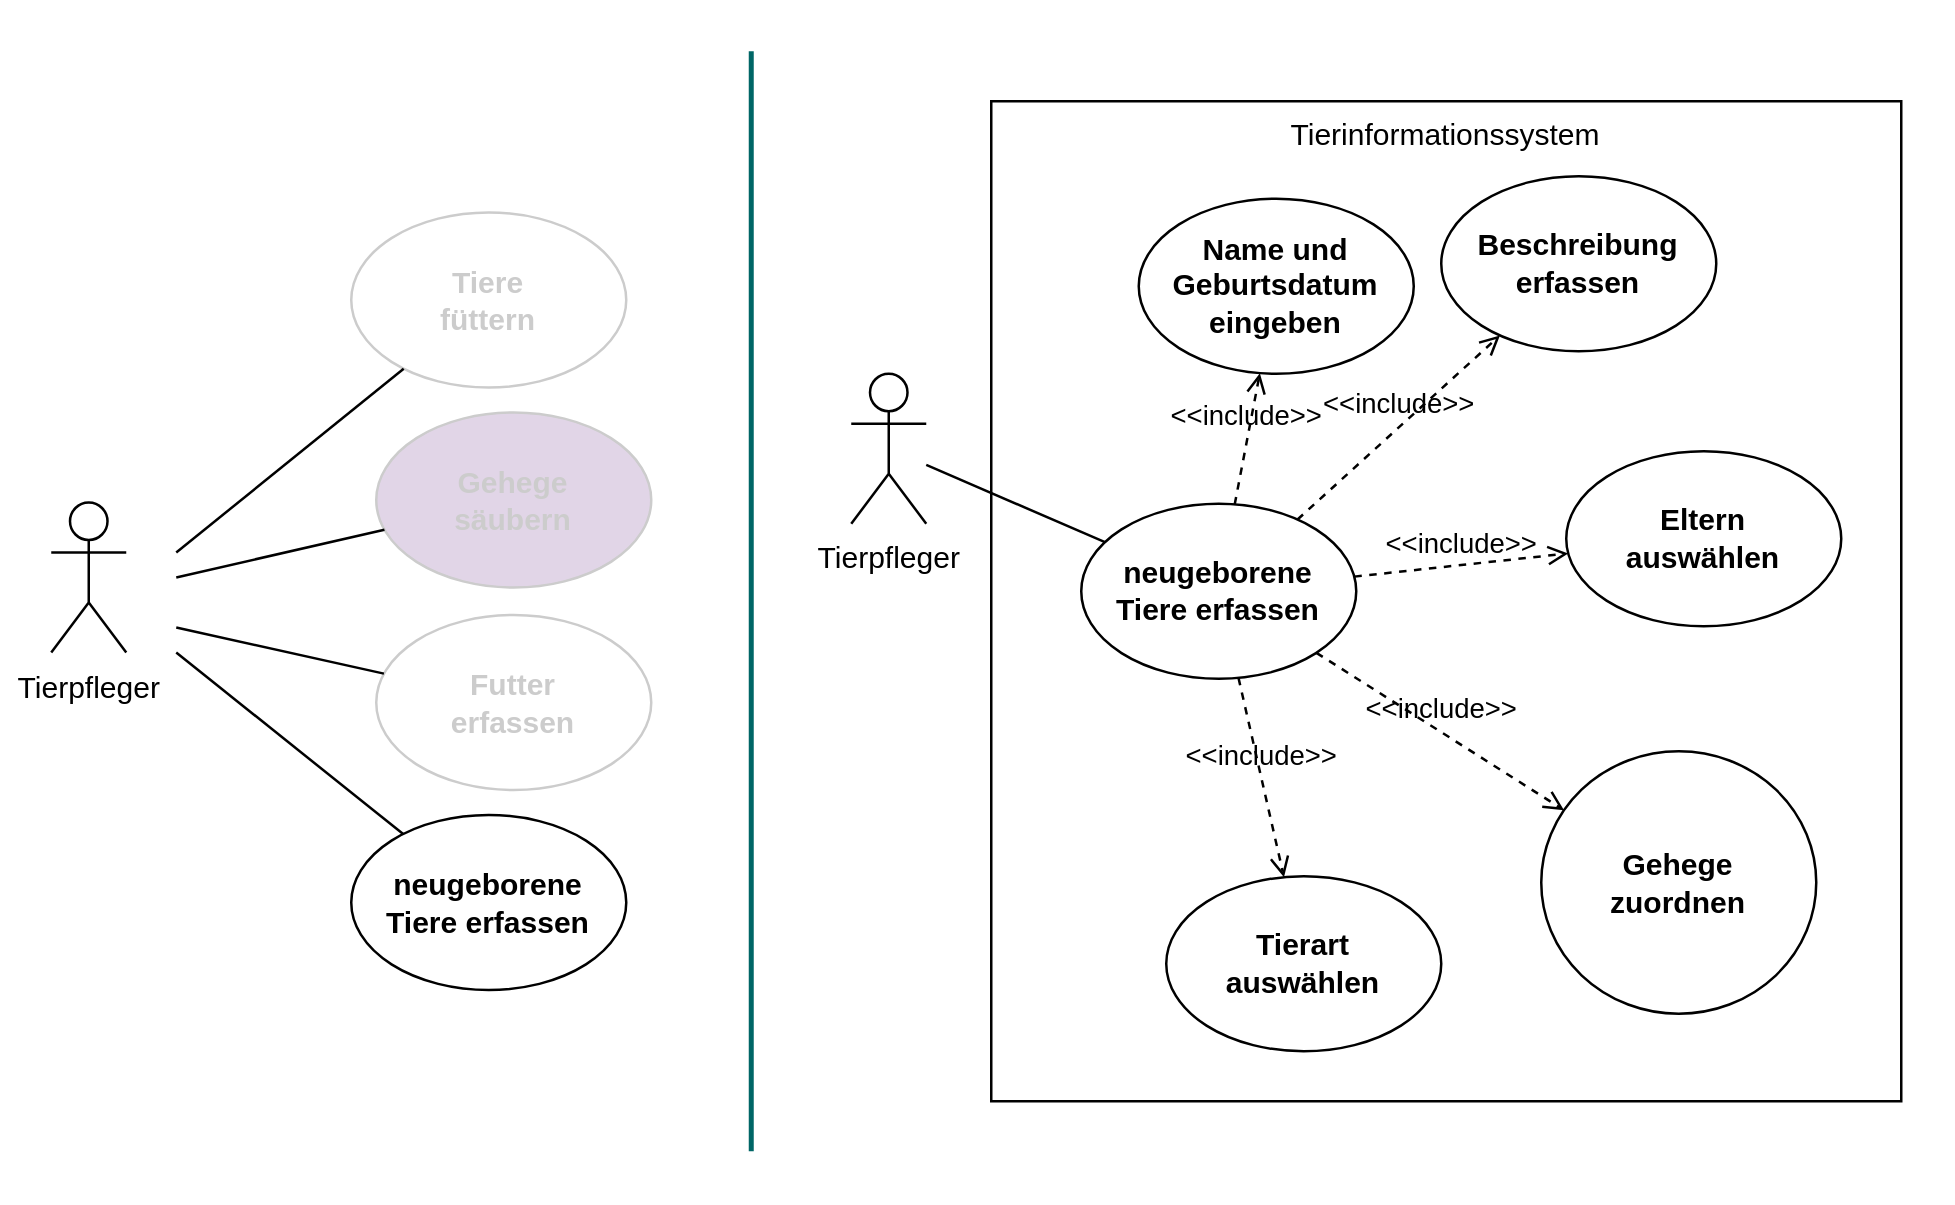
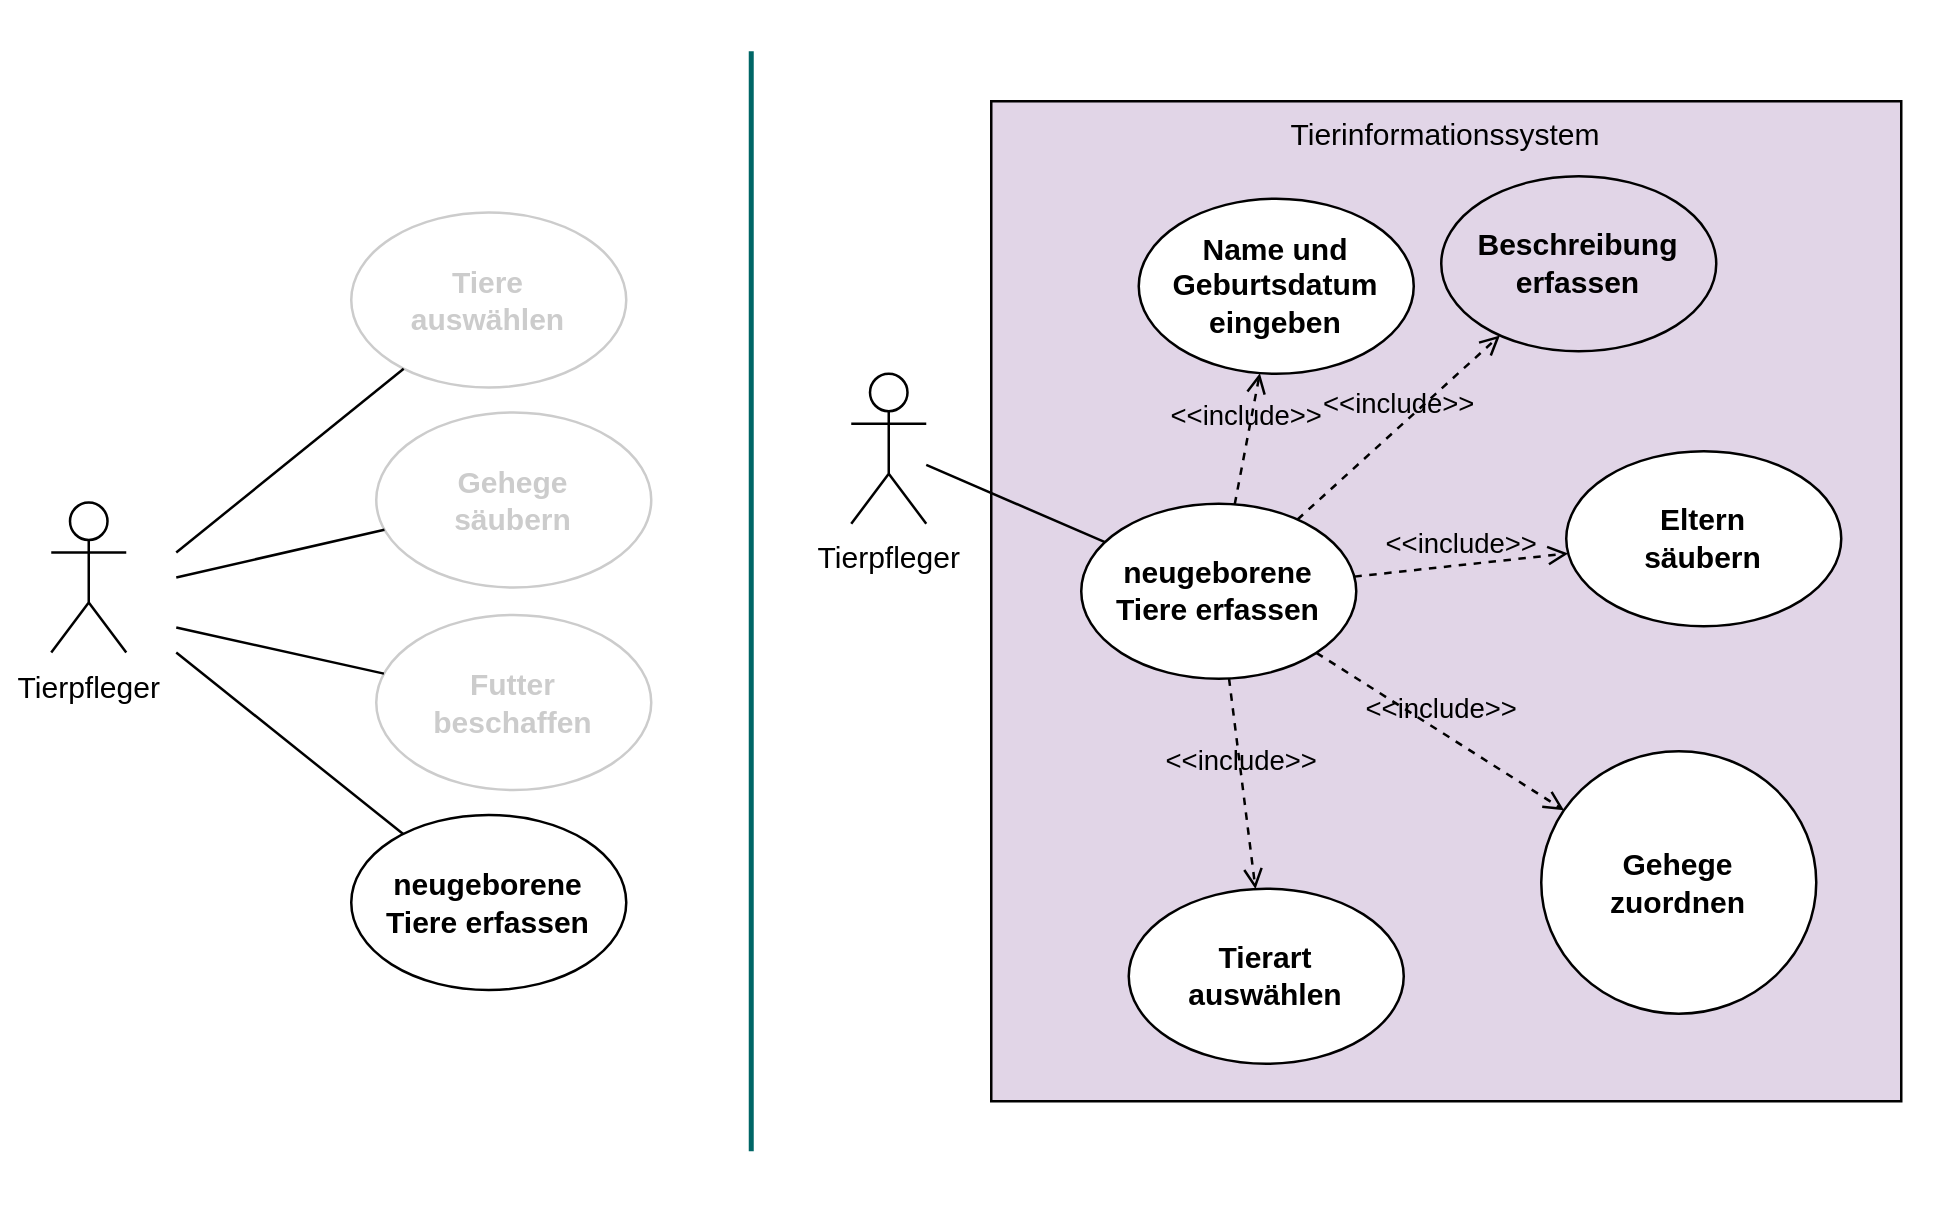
- <mxCell id="18" value="Beschreibung&lt;br&gt;erfassen" style="ellipse;whiteSpace=wrap;html=1;fontStyle=1" vertex="1" parent="1"><mxGeometry x="576" y="70" width="110" height="70" as="geometry" /></mxCell>
+ <mxCell id="18" value="Beschreibung&lt;br&gt;erfassen" style="ellipse;whiteSpace=wrap;html=1;fontStyle=1;fillColor=#e1d5e7;" vertex="1" parent="1"><mxGeometry x="576" y="70" width="110" height="70" as="geometry" /></mxCell>
- <mxCell id="6" value="Tiere &lt;br&gt;füttern" style="ellipse;whiteSpace=wrap;html=1;fontStyle=1;shadow=0;strokeColor=#CCCCCC;fontColor=#CCCCCC;" vertex="1" parent="1"><mxGeometry x="140" y="84.5" width="110" height="70" as="geometry" /></mxCell>
+ <mxCell id="6" value="Tiere &lt;br&gt;auswählen" style="ellipse;whiteSpace=wrap;html=1;fontStyle=1;shadow=0;strokeColor=#CCCCCC;fontColor=#CCCCCC;" vertex="1" parent="1"><mxGeometry x="140" y="84.5" width="110" height="70" as="geometry" /></mxCell>
- <mxCell id="5" value="Gehege&lt;br&gt;säubern" style="ellipse;whiteSpace=wrap;html=1;fontStyle=1;shadow=0;strokeColor=#CCCCCC;fontColor=#CCCCCC;fillColor=#e1d5e7;" vertex="1" parent="1"><mxGeometry x="150" y="164.5" width="110" height="70" as="geometry" /></mxCell>
+ <mxCell id="5" value="Gehege&lt;br&gt;säubern" style="ellipse;whiteSpace=wrap;html=1;fontStyle=1;shadow=0;strokeColor=#CCCCCC;fontColor=#CCCCCC;" vertex="1" parent="1"><mxGeometry x="150" y="164.5" width="110" height="70" as="geometry" /></mxCell>
- <mxCell id="19" value="Eltern &lt;br&gt;auswählen" style="ellipse;whiteSpace=wrap;html=1;fontStyle=1" vertex="1" parent="1"><mxGeometry x="626" y="180" width="110" height="70" as="geometry" /></mxCell>
+ <mxCell id="19" value="Eltern &lt;br&gt;säubern" style="ellipse;whiteSpace=wrap;html=1;fontStyle=1" vertex="1" parent="1"><mxGeometry x="626" y="180" width="110" height="70" as="geometry" /></mxCell>
- <mxCell id="2" value="&lt;span&gt;&lt;span dir=&quot;ltr&quot; class=&quot;ui-provider a b c d e f g h i j k l m n o p q r s t u v w x y z ab ac ae af ag ah ai aj ak&quot;&gt;Tierinformationssystem&lt;/span&gt;&lt;/span&gt;" style="rounded=0;whiteSpace=wrap;html=1;verticalAlign=top;" vertex="1" parent="1"><mxGeometry x="396" y="40" width="364" height="400" as="geometry" /></mxCell>
+ <mxCell id="2" value="&lt;span&gt;&lt;span dir=&quot;ltr&quot; class=&quot;ui-provider a b c d e f g h i j k l m n o p q r s t u v w x y z ab ac ae af ag ah ai aj ak&quot;&gt;Tierinformationssystem&lt;/span&gt;&lt;/span&gt;" style="rounded=0;whiteSpace=wrap;html=1;verticalAlign=top;fillColor=#e1d5e7;" vertex="1" parent="1"><mxGeometry x="396" y="40" width="364" height="400" as="geometry" /></mxCell>
- <mxCell id="4" value="Futter&lt;br&gt;erfassen" style="ellipse;whiteSpace=wrap;html=1;fontStyle=1;shadow=0;strokeColor=#CCCCCC;fontColor=#CCCCCC;" vertex="1" parent="1"><mxGeometry x="150" y="245.5" width="110" height="70" as="geometry" /></mxCell>
+ <mxCell id="4" value="Futter&lt;br&gt;beschaffen" style="ellipse;whiteSpace=wrap;html=1;fontStyle=1;shadow=0;strokeColor=#CCCCCC;fontColor=#CCCCCC;" vertex="1" parent="1"><mxGeometry x="150" y="245.5" width="110" height="70" as="geometry" /></mxCell>
- <mxCell id="14" value="Tierart &lt;br&gt;auswählen" style="ellipse;whiteSpace=wrap;html=1;fontStyle=1" vertex="1" parent="1"><mxGeometry x="466" y="350" width="110" height="70" as="geometry" /></mxCell>
+ <mxCell id="14" value="Tierart &lt;br&gt;auswählen" style="ellipse;whiteSpace=wrap;html=1;fontStyle=1" vertex="1" parent="1"><mxGeometry x="451" y="355" width="110" height="70" as="geometry" /></mxCell>
